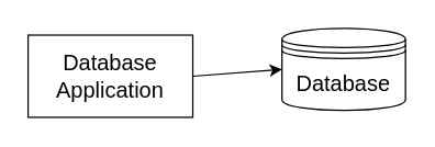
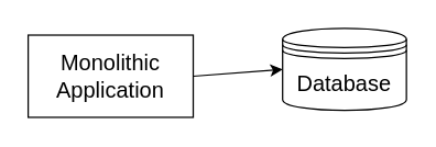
- <mxCell id="3" value="&lt;font style=&quot;font-size: 16px&quot;&gt;Database&lt;br&gt;Application&lt;/font&gt;" style="rounded=0;whiteSpace=wrap;html=1;" vertex="1" parent="1"><mxGeometry x="20" y="25" width="120" height="60" as="geometry" /></mxCell>
+ <mxCell id="3" value="&lt;font style=&quot;font-size: 16px&quot;&gt;Monolithic&lt;br&gt;Application&lt;/font&gt;" style="rounded=0;whiteSpace=wrap;html=1;" vertex="1" parent="1"><mxGeometry x="20" y="25" width="120" height="60" as="geometry" /></mxCell>
